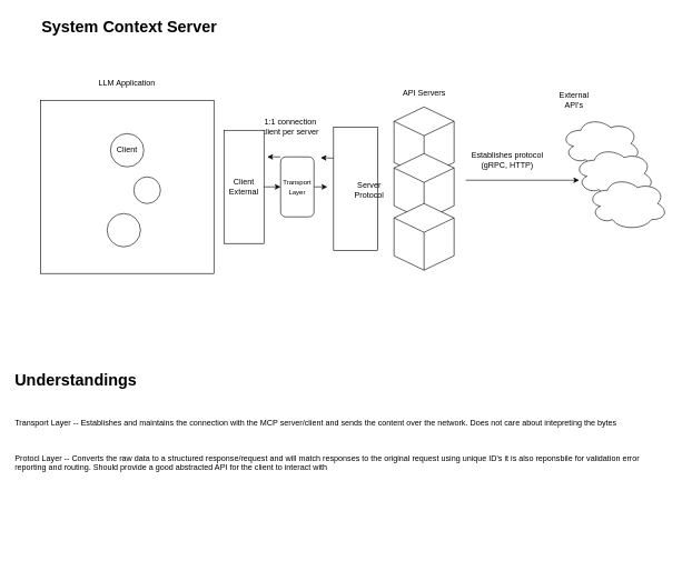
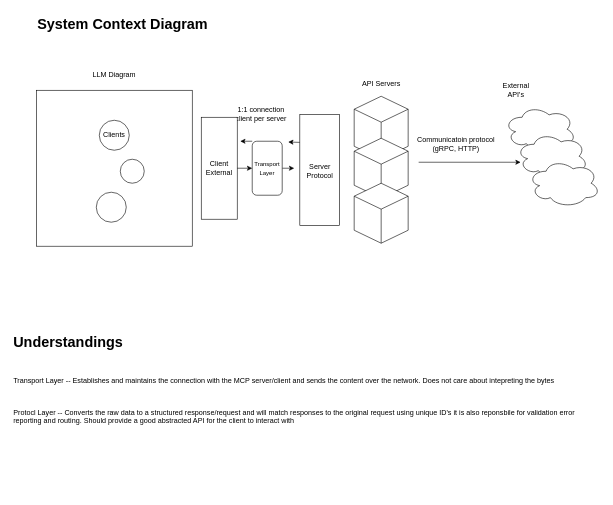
- <mxCell id="3" value="&lt;h1 style=&quot;margin-top: 0px;&quot;&gt;System Context Server&lt;/h1&gt;" style="text;html=1;whiteSpace=wrap;overflow=hidden;rounded=0;" parent="1" vertex="1"><mxGeometry x="60" y="20" width="330" height="120" as="geometry" /></mxCell>
+ <mxCell id="3" value="&lt;h1 style=&quot;margin-top: 0px;&quot;&gt;System Context Diagram&lt;/h1&gt;" style="text;html=1;whiteSpace=wrap;overflow=hidden;rounded=0;" parent="1" vertex="1"><mxGeometry x="60" y="20" width="330" height="120" as="geometry" /></mxCell>
- <mxCell id="4" value="LLM Application" style="text;html=1;align=center;verticalAlign=middle;whiteSpace=wrap;rounded=0;" parent="1" vertex="1"><mxGeometry x="140" y="110" width="100" height="30" as="geometry" /></mxCell>
+ <mxCell id="4" value="LLM Diagram" style="text;html=1;align=center;verticalAlign=middle;whiteSpace=wrap;rounded=0;" parent="1" vertex="1"><mxGeometry x="140" y="110" width="100" height="30" as="geometry" /></mxCell>
- <mxCell id="8" value="Client" style="text;html=1;align=center;verticalAlign=middle;whiteSpace=wrap;rounded=0;" parent="1" vertex="1"><mxGeometry x="160" y="210" width="60" height="30" as="geometry" /></mxCell>
+ <mxCell id="8" value="Clients" style="text;html=1;align=center;verticalAlign=middle;whiteSpace=wrap;rounded=0;" parent="1" vertex="1"><mxGeometry x="160" y="210" width="60" height="30" as="geometry" /></mxCell>
- <mxCell id="19" value="Establishes protocol (gRPC, HTTP)" style="text;html=1;align=center;verticalAlign=middle;whiteSpace=wrap;rounded=0;" parent="1" vertex="1"><mxGeometry x="690" y="220" width="140" height="40" as="geometry" /></mxCell>
+ <mxCell id="19" value="Communicatoin protocol (gRPC, HTTP)" style="text;html=1;align=center;verticalAlign=middle;whiteSpace=wrap;rounded=0;" parent="1" vertex="1"><mxGeometry x="690" y="220" width="140" height="40" as="geometry" /></mxCell>
- <mxCell id="30" value="Server Protocol" style="text;html=1;align=center;verticalAlign=middle;whiteSpace=wrap;rounded=0;" parent="1" vertex="1"><mxGeometry x="522.5" y="270" width="60" height="30" as="geometry" /></mxCell>
+ <mxCell id="30" value="Server Protocol" style="text;html=1;align=center;verticalAlign=middle;whiteSpace=wrap;rounded=0;" parent="1" vertex="1"><mxGeometry x="502.5" y="270" width="60" height="30" as="geometry" /></mxCell>
